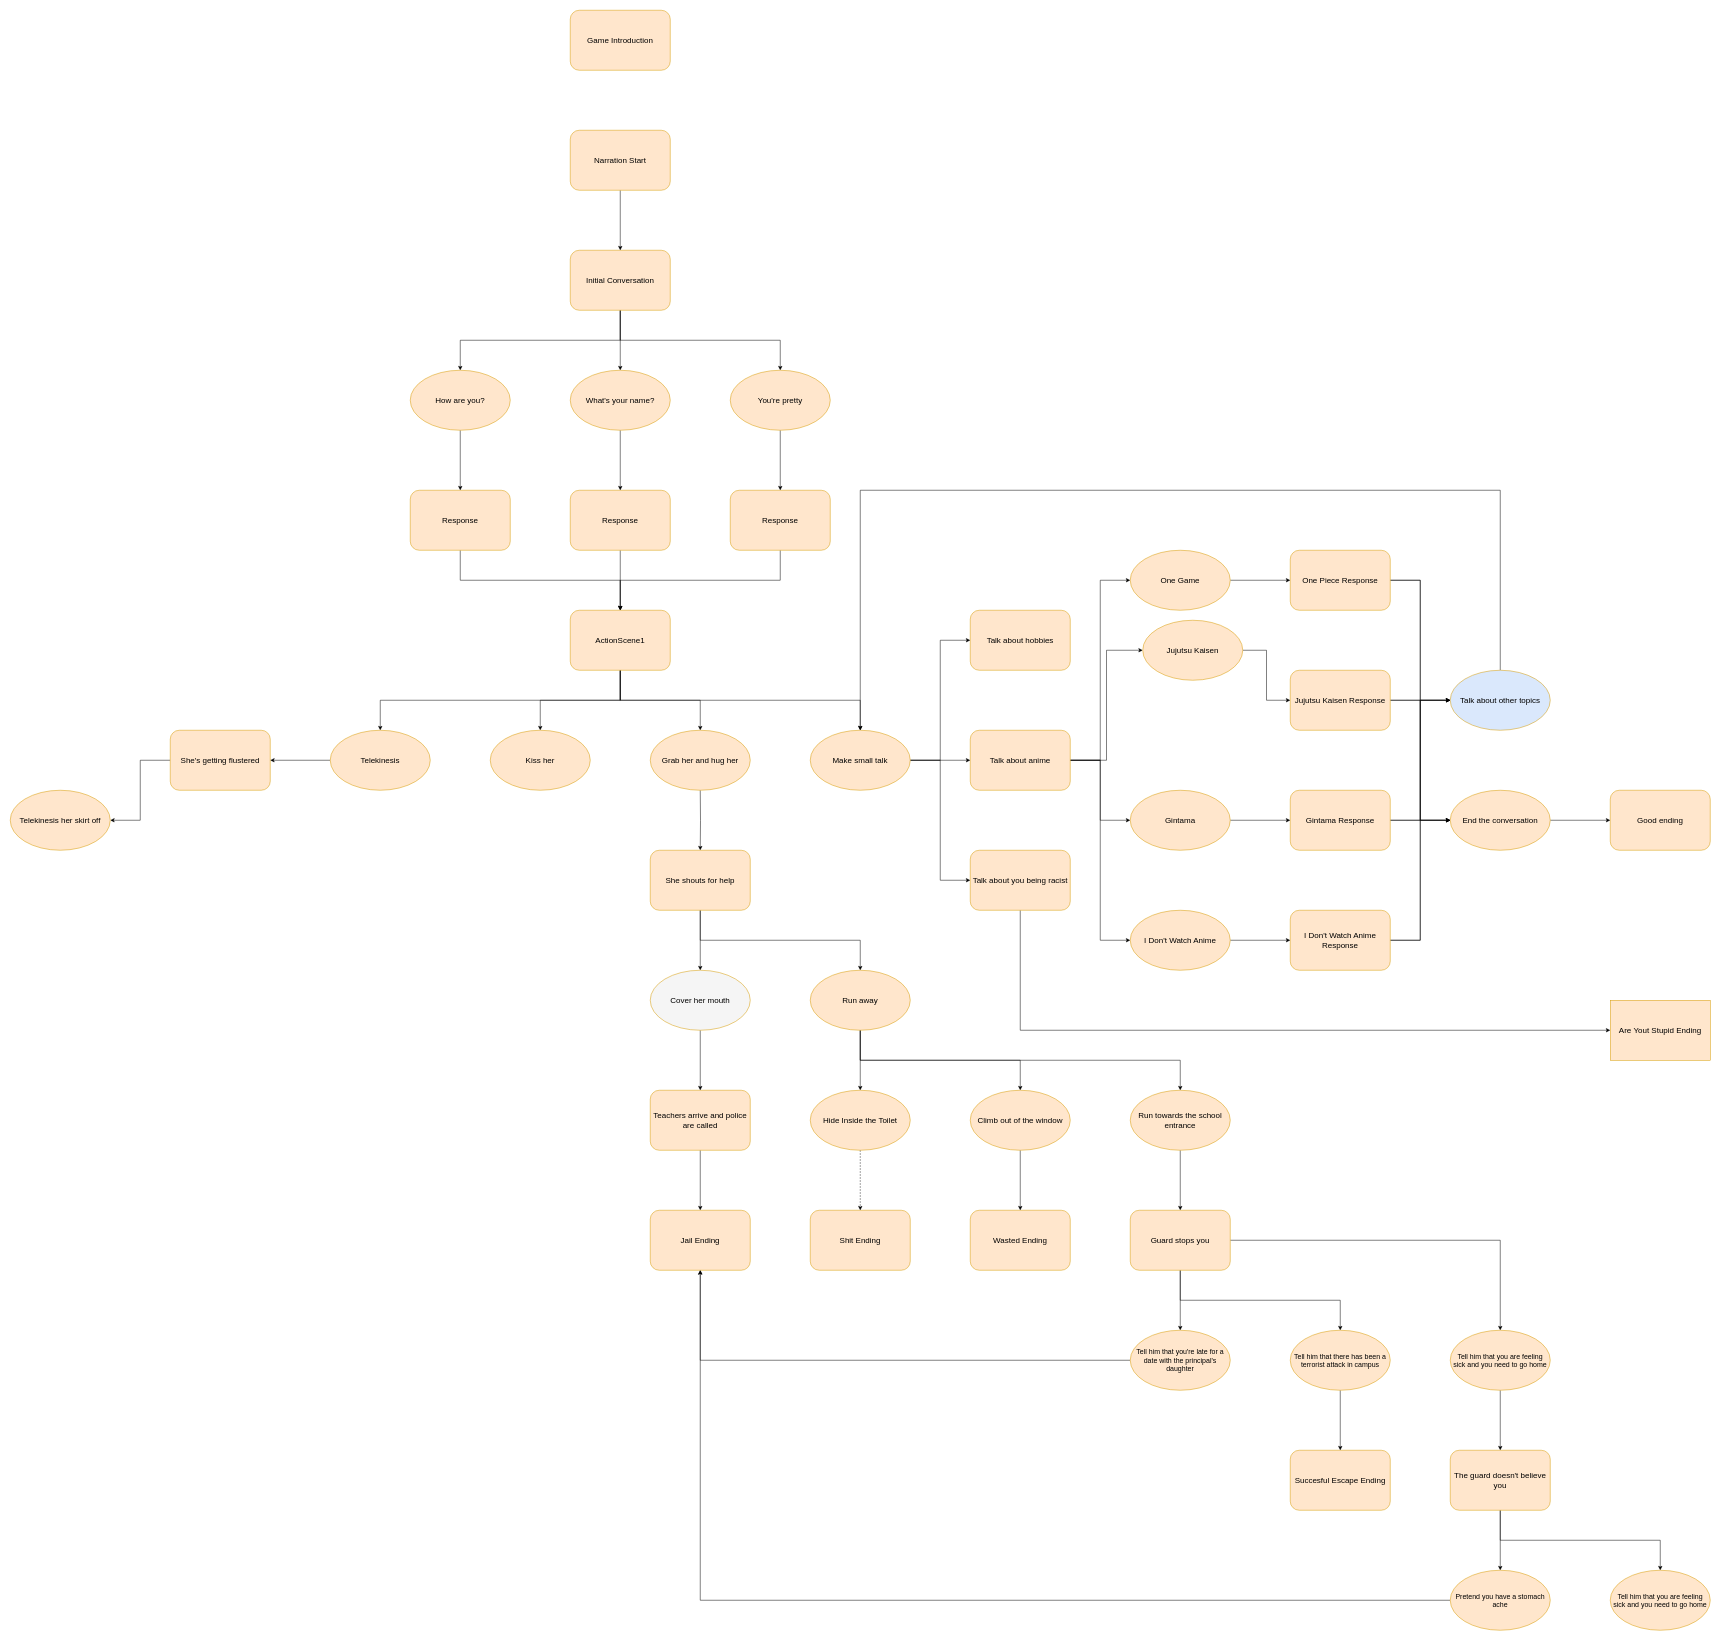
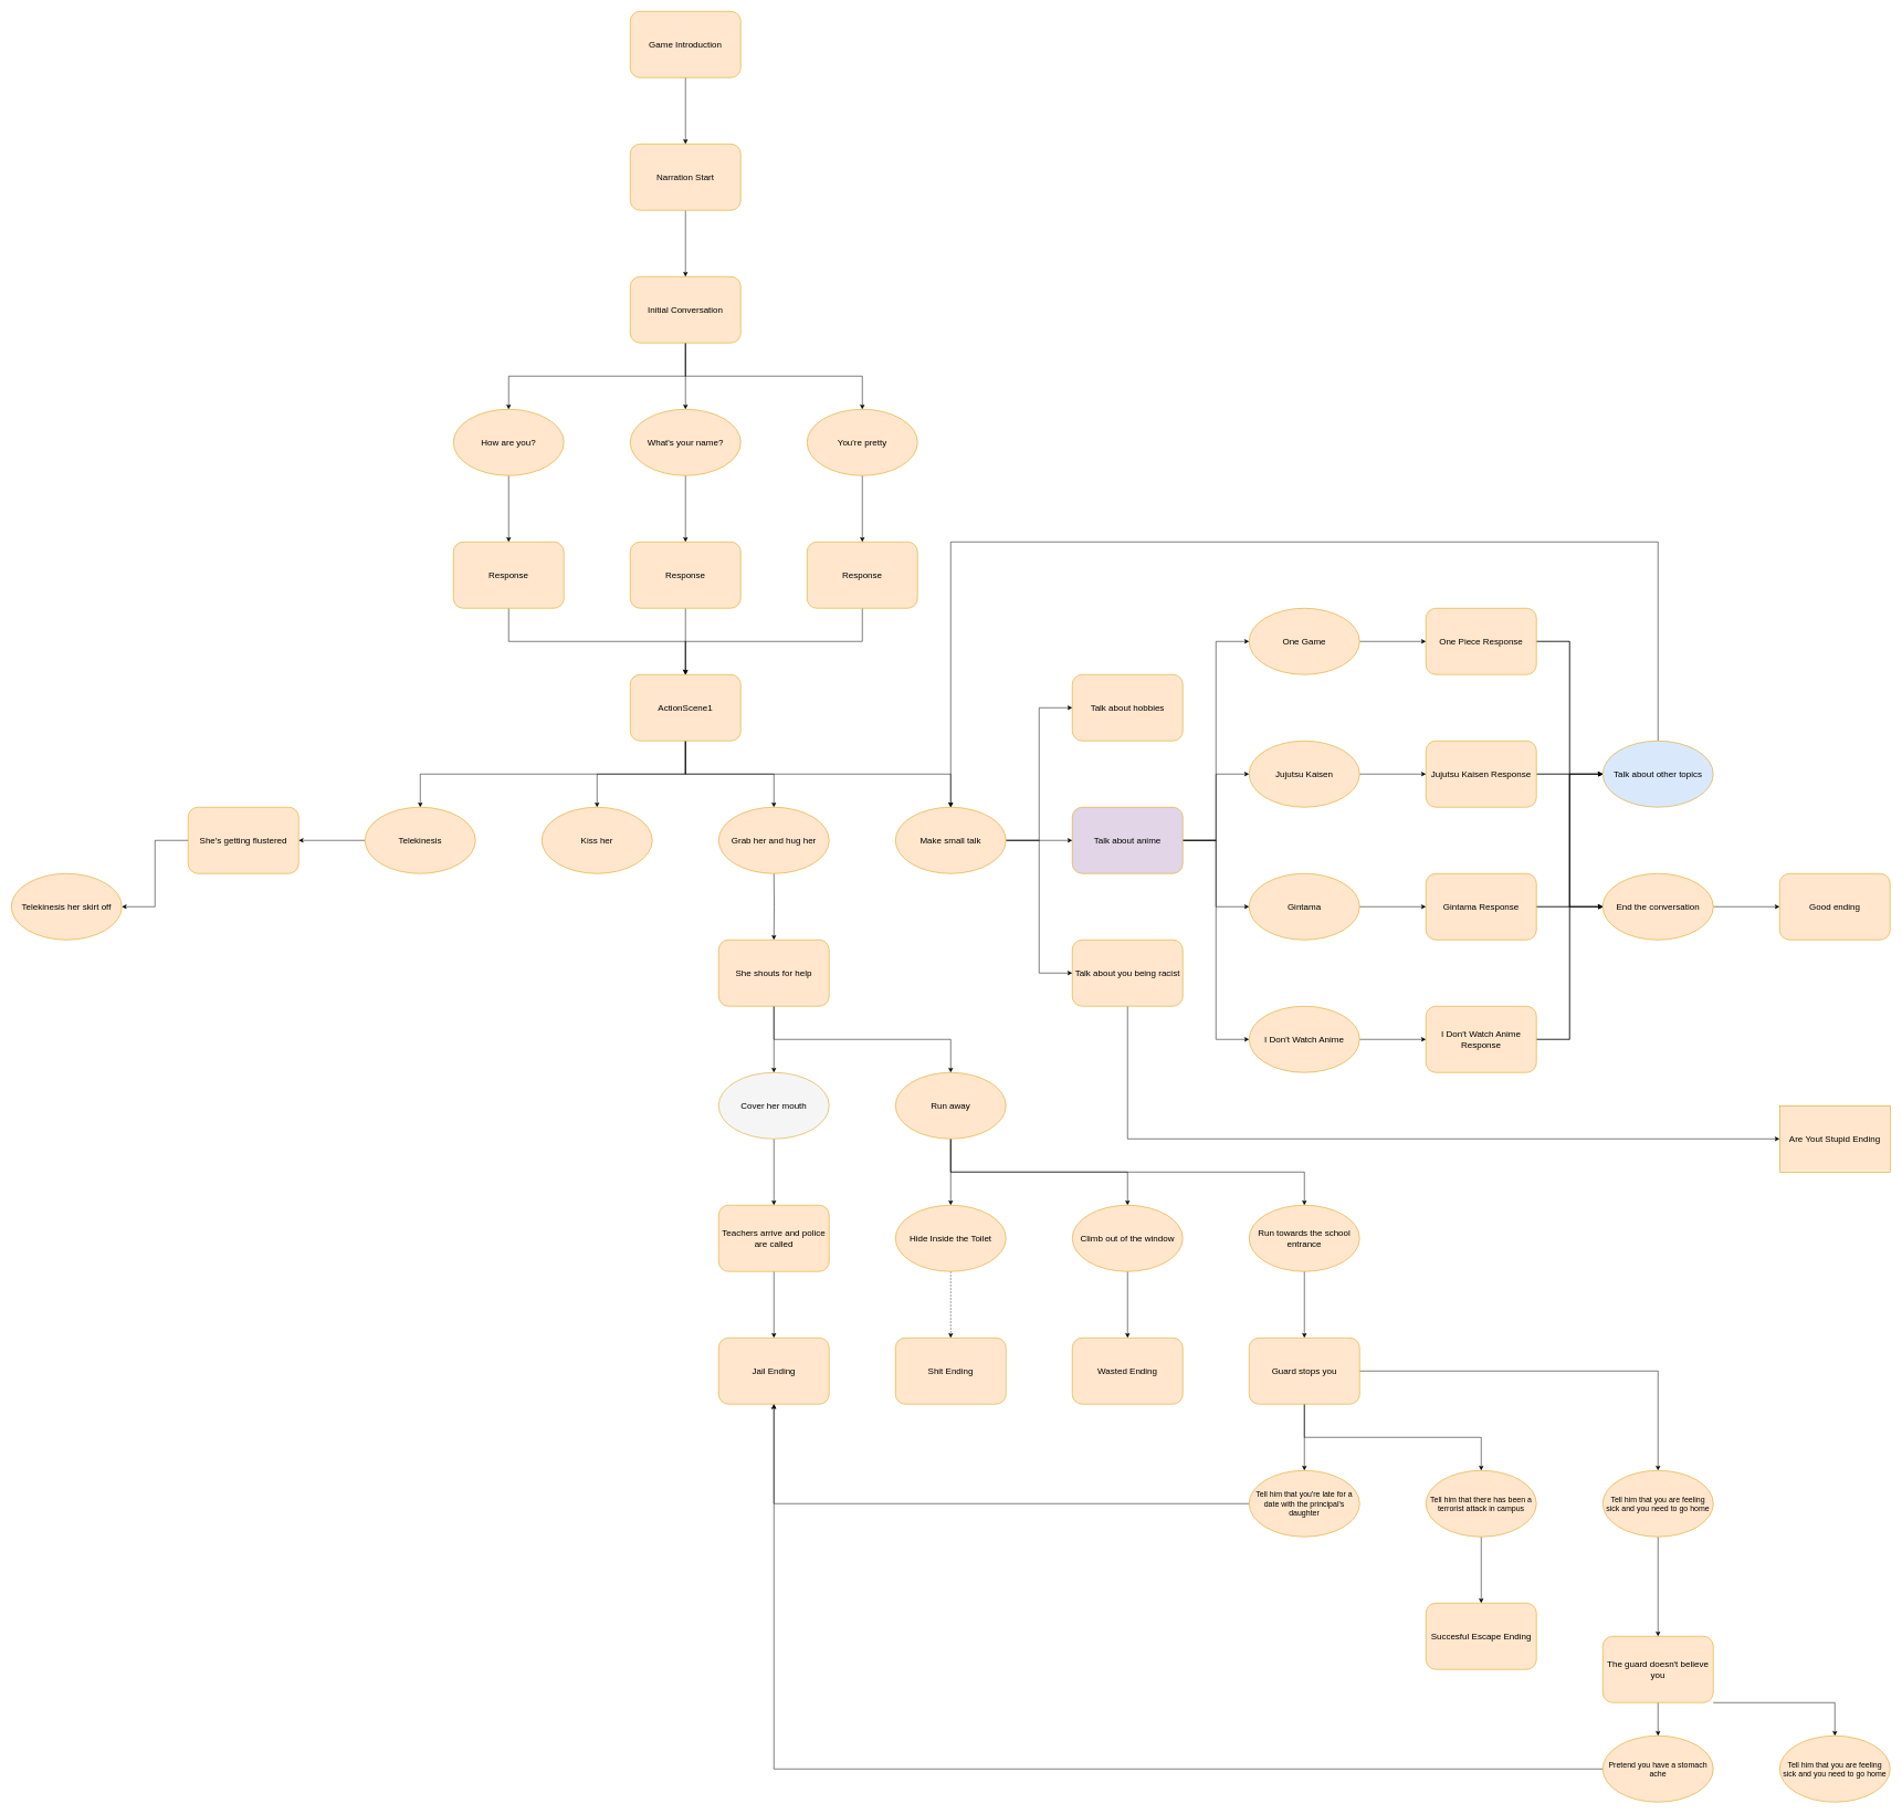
+ <mxCell id="50" style="edgeStyle=orthogonalEdgeStyle;rounded=0;orthogonalLoop=1;jettySize=auto;html=1;entryX=0.5;entryY=0;entryDx=0;entryDy=0;" parent="1" source="51" target="49" edge="1"><mxGeometry relative="1" as="geometry" /></mxCell>
- <mxCell id="81" value="Jujutsu Kaisen" style="ellipse;whiteSpace=wrap;html=1;fillColor=#ffe6cc;strokeColor=#d79b00;fontSize=16;" parent="1" vertex="1"><mxGeometry x="2285" y="1240" width="200" height="120" as="geometry" /></mxCell>
+ <mxCell id="81" value="Jujutsu Kaisen" style="ellipse;whiteSpace=wrap;html=1;fillColor=#ffe6cc;strokeColor=#d79b00;fontSize=16;" parent="1" vertex="1"><mxGeometry x="2260" y="1340" width="200" height="120" as="geometry" /></mxCell>
- <mxCell id="34" value="Talk about anime" style="rounded=1;whiteSpace=wrap;html=1;fontSize=16;fillColor=#ffe6cc;strokeColor=#d79b00;" parent="1" vertex="1"><mxGeometry x="1940" y="1460" width="200" height="120" as="geometry" /></mxCell>
+ <mxCell id="34" value="Talk about anime" style="rounded=1;whiteSpace=wrap;html=1;fontSize=16;fillColor=#e1d5e7;strokeColor=#d79b00;" parent="1" vertex="1"><mxGeometry x="1940" y="1460" width="200" height="120" as="geometry" /></mxCell>
- <mxCell id="106" value="The guard doesn't believe you" style="rounded=1;whiteSpace=wrap;html=1;fontSize=16;fillColor=#ffe6cc;strokeColor=#d79b00;" vertex="1" parent="1"><mxGeometry x="2900" y="2900" width="200" height="120" as="geometry" /></mxCell>
+ <mxCell id="106" value="The guard doesn't believe you" style="rounded=1;whiteSpace=wrap;html=1;fontSize=16;fillColor=#ffe6cc;strokeColor=#d79b00;" vertex="1" parent="1"><mxGeometry x="2900" y="2960" width="200" height="120" as="geometry" /></mxCell>
